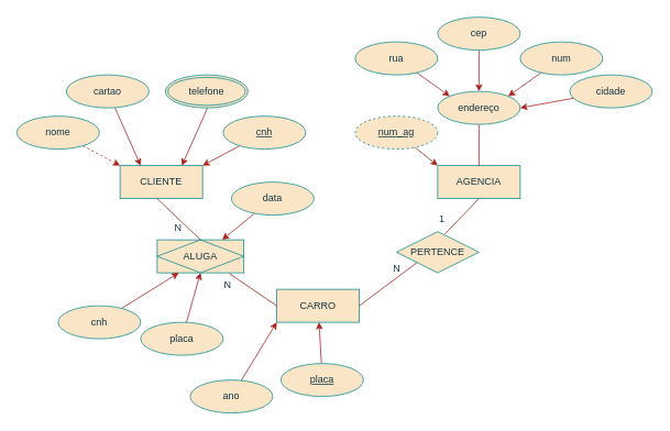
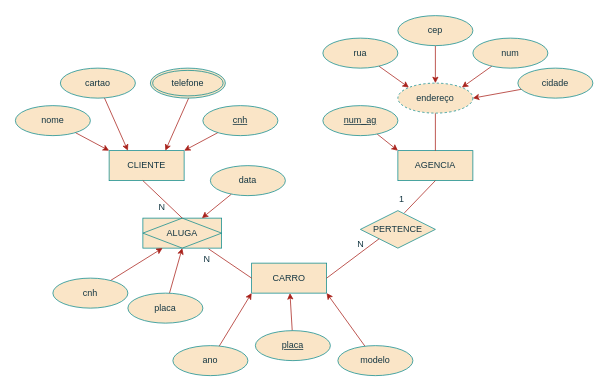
- <mxCell id="22" value="endereço" style="ellipse;whiteSpace=wrap;html=1;align=center;strokeColor=#0F8B8D;fontColor=#143642;fillColor=#FAE5C7;labelBackgroundColor=none;" parent="1" vertex="1"><mxGeometry x="530" y="110" width="100" height="40" as="geometry" /></mxCell>
+ <mxCell id="22" value="endereço" style="ellipse;whiteSpace=wrap;html=1;align=center;strokeColor=#0F8B8D;fontColor=#143642;fillColor=#FAE5C7;labelBackgroundColor=none;dashed=1;" parent="1" vertex="1"><mxGeometry x="530" y="110" width="100" height="40" as="geometry" /></mxCell>
- <mxCell id="20" value="num_ag" style="ellipse;whiteSpace=wrap;html=1;align=center;fontStyle=4;strokeColor=#0F8B8D;fontColor=#143642;fillColor=#FAE5C7;labelBackgroundColor=none;dashed=1;" parent="1" vertex="1"><mxGeometry x="430" y="140" width="100" height="40" as="geometry" /></mxCell>
+ <mxCell id="20" value="num_ag" style="ellipse;whiteSpace=wrap;html=1;align=center;fontStyle=4;strokeColor=#0F8B8D;fontColor=#143642;fillColor=#FAE5C7;labelBackgroundColor=none;" parent="1" vertex="1"><mxGeometry x="430" y="140" width="100" height="40" as="geometry" /></mxCell>
- <mxCell id="5" style="edgeStyle=none;rounded=0;orthogonalLoop=1;jettySize=auto;html=1;entryX=0;entryY=0;entryDx=0;entryDy=0;strokeColor=#A8201A;fontColor=default;labelBackgroundColor=none;dashed=1;" parent="1" source="6" target="3" edge="1"><mxGeometry relative="1" as="geometry" /></mxCell>
+ <mxCell id="5" style="edgeStyle=none;rounded=0;orthogonalLoop=1;jettySize=auto;html=1;entryX=0;entryY=0;entryDx=0;entryDy=0;strokeColor=#A8201A;fontColor=default;labelBackgroundColor=none;" parent="1" source="6" target="3" edge="1"><mxGeometry relative="1" as="geometry" /></mxCell>
+ <mxCell id="15" style="edgeStyle=none;rounded=0;orthogonalLoop=1;jettySize=auto;html=1;entryX=1;entryY=1;entryDx=0;entryDy=0;labelBackgroundColor=none;strokeColor=#A8201A;fontColor=default;" parent="1" source="16" target="4" edge="1"><mxGeometry relative="1" as="geometry" /></mxCell>
+ <mxCell id="16" value="modelo" style="ellipse;whiteSpace=wrap;html=1;align=center;strokeColor=#0F8B8D;fontColor=#143642;fillColor=#FAE5C7;labelBackgroundColor=none;" parent="1" vertex="1"><mxGeometry x="450" y="460" width="100" height="40" as="geometry" /></mxCell>
